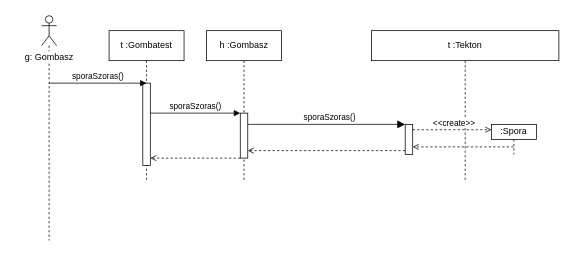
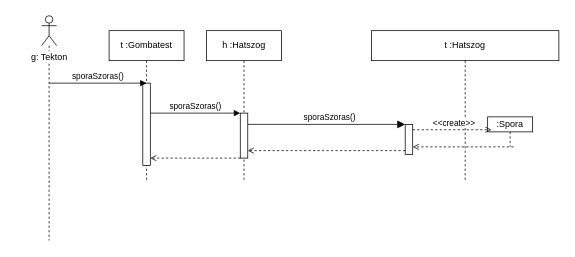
- <mxCell id="4" value="h :Gombasz" style="shape=umlLifeline;perimeter=lifelinePerimeter;whiteSpace=wrap;html=1;container=0;dropTarget=0;collapsible=0;recursiveResize=0;outlineConnect=0;portConstraint=eastwest;newEdgeStyle={&quot;edgeStyle&quot;:&quot;elbowEdgeStyle&quot;,&quot;elbow&quot;:&quot;vertical&quot;,&quot;curved&quot;:0,&quot;rounded&quot;:0};" parent="1" vertex="1"><mxGeometry x="275" y="40" width="100" height="200" as="geometry" /></mxCell>
+ <mxCell id="4" value="h :Hatszog" style="shape=umlLifeline;perimeter=lifelinePerimeter;whiteSpace=wrap;html=1;container=0;dropTarget=0;collapsible=0;recursiveResize=0;outlineConnect=0;portConstraint=eastwest;newEdgeStyle={&quot;edgeStyle&quot;:&quot;elbowEdgeStyle&quot;,&quot;elbow&quot;:&quot;vertical&quot;,&quot;curved&quot;:0,&quot;rounded&quot;:0};" parent="1" vertex="1"><mxGeometry x="275" y="40" width="100" height="200" as="geometry" /></mxCell>
- <mxCell id="5" value="t&amp;nbsp;&lt;span style=&quot;background-color: transparent; color: light-dark(rgb(0, 0, 0), rgb(255, 255, 255));&quot;&gt;:Tekton&lt;/span&gt;" style="shape=umlLifeline;perimeter=lifelinePerimeter;whiteSpace=wrap;html=1;container=0;dropTarget=0;collapsible=0;recursiveResize=0;outlineConnect=0;portConstraint=eastwest;newEdgeStyle={&quot;edgeStyle&quot;:&quot;elbowEdgeStyle&quot;,&quot;elbow&quot;:&quot;vertical&quot;,&quot;curved&quot;:0,&quot;rounded&quot;:0};size=40;" parent="1" vertex="1"><mxGeometry x="495" y="40" width="250" height="200" as="geometry" /></mxCell>
+ <mxCell id="5" value="t&amp;nbsp;&lt;span style=&quot;background-color: transparent; color: light-dark(rgb(0, 0, 0), rgb(255, 255, 255));&quot;&gt;:Hatszog&lt;/span&gt;" style="shape=umlLifeline;perimeter=lifelinePerimeter;whiteSpace=wrap;html=1;container=0;dropTarget=0;collapsible=0;recursiveResize=0;outlineConnect=0;portConstraint=eastwest;newEdgeStyle={&quot;edgeStyle&quot;:&quot;elbowEdgeStyle&quot;,&quot;elbow&quot;:&quot;vertical&quot;,&quot;curved&quot;:0,&quot;rounded&quot;:0};size=40;" parent="1" vertex="1"><mxGeometry x="495" y="40" width="250" height="200" as="geometry" /></mxCell>
- <mxCell id="17" value="g: Gombasz" style="text;html=1;align=center;verticalAlign=middle;resizable=0;points=[];autosize=1;strokeColor=none;fillColor=none;fontSize=12;labelBackgroundColor=default;" vertex="1" parent="1"><mxGeometry x="20" y="60" width="90" height="30" as="geometry" /></mxCell>
+ <mxCell id="17" value="g: Tekton" style="text;html=1;align=center;verticalAlign=middle;resizable=0;points=[];autosize=1;strokeColor=none;fillColor=none;fontSize=12;labelBackgroundColor=default;" vertex="1" parent="1"><mxGeometry x="20" y="60" width="90" height="30" as="geometry" /></mxCell>
- <mxCell id="9" value=":Spora" style="shape=umlLifeline;perimeter=lifelinePerimeter;whiteSpace=wrap;html=1;container=0;dropTarget=0;collapsible=0;recursiveResize=0;outlineConnect=0;portConstraint=eastwest;newEdgeStyle={&quot;edgeStyle&quot;:&quot;elbowEdgeStyle&quot;,&quot;elbow&quot;:&quot;vertical&quot;,&quot;curved&quot;:0,&quot;rounded&quot;:0};size=20;" parent="5" vertex="1"><mxGeometry x="160" y="125" width="60" height="40" as="geometry" /></mxCell>
+ <mxCell id="9" value=":Spora" style="shape=umlLifeline;perimeter=lifelinePerimeter;whiteSpace=wrap;html=1;container=0;dropTarget=0;collapsible=0;recursiveResize=0;outlineConnect=0;portConstraint=eastwest;newEdgeStyle={&quot;edgeStyle&quot;:&quot;elbowEdgeStyle&quot;,&quot;elbow&quot;:&quot;vertical&quot;,&quot;curved&quot;:0,&quot;rounded&quot;:0};size=20;" parent="5" vertex="1"><mxGeometry x="155" y="115" width="60" height="40" as="geometry" /></mxCell>
